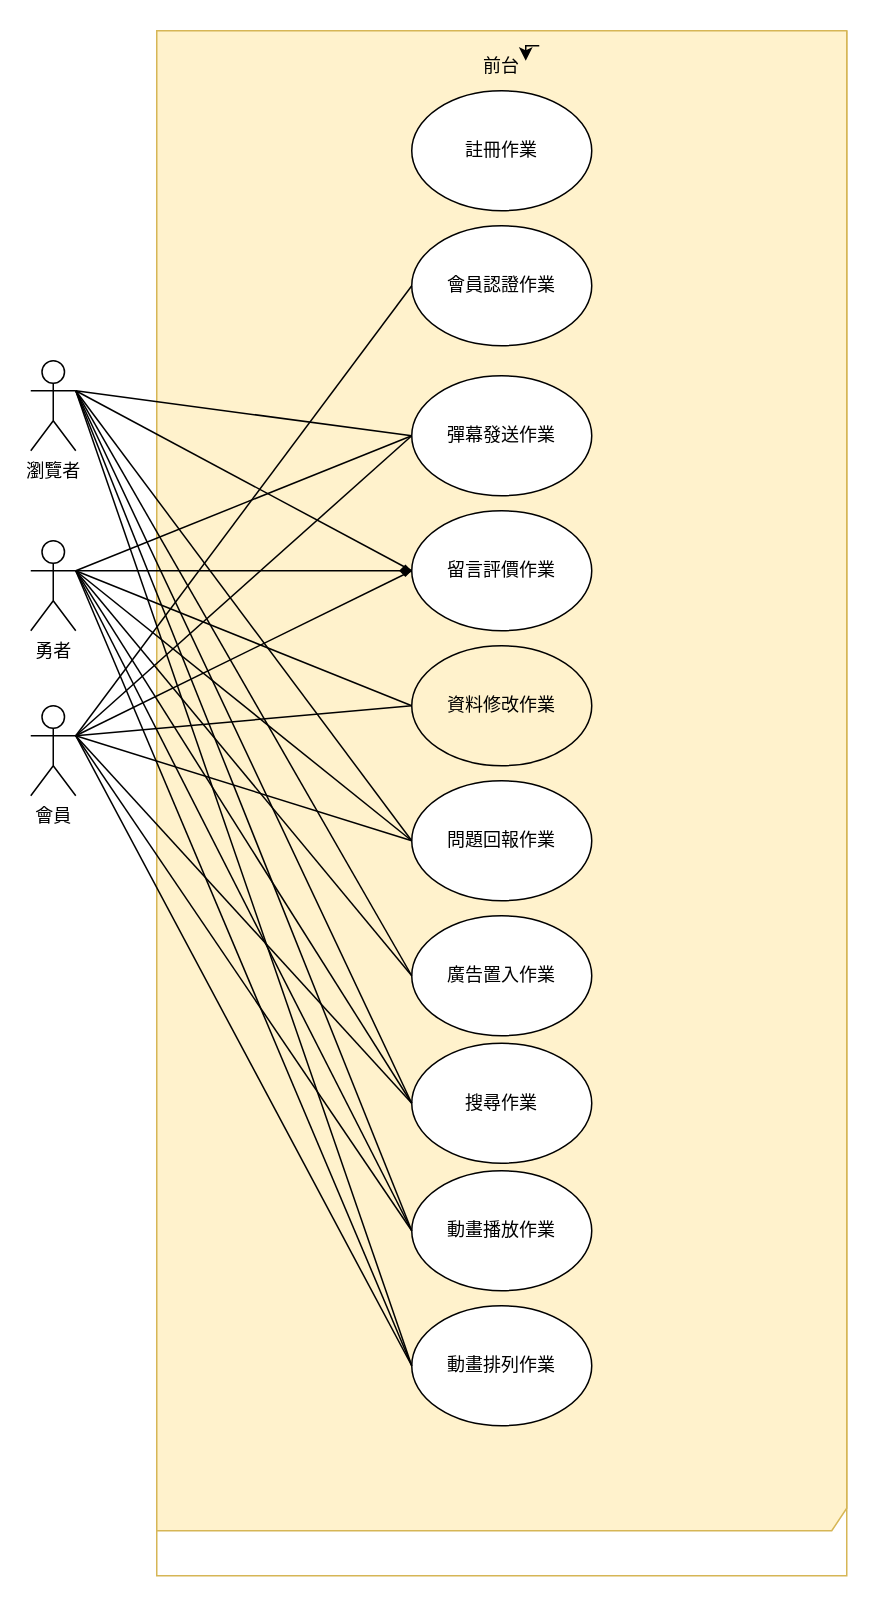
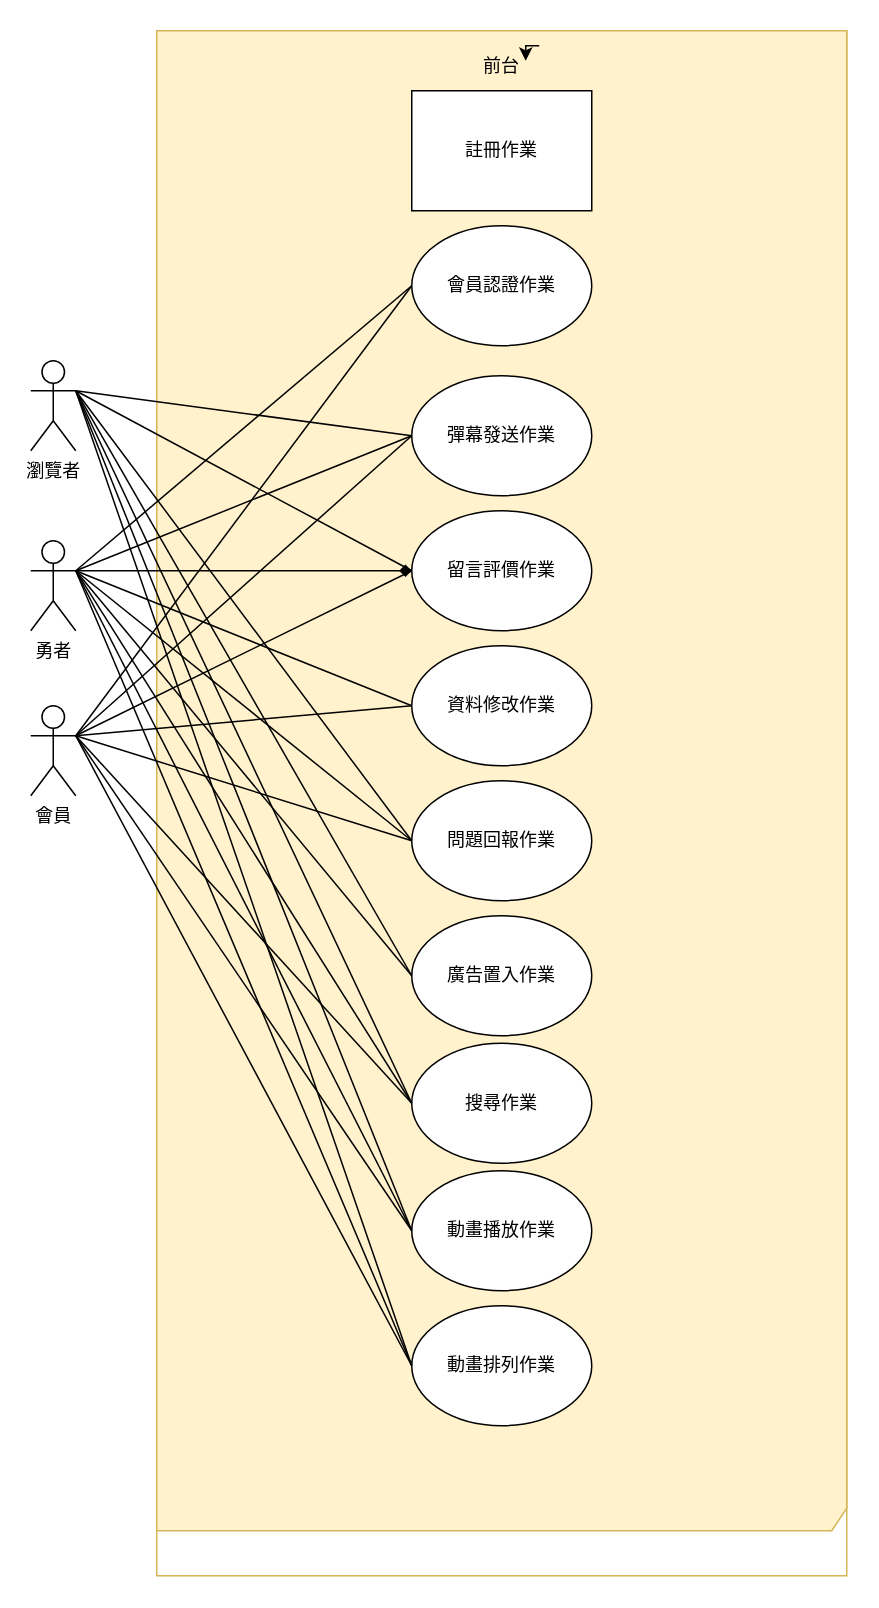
- <mxCell id="6" value="註冊作業" style="ellipse;whiteSpace=wrap;html=1;" parent="1" vertex="1"><mxGeometry x="274" y="60" width="120" height="80" as="geometry" /></mxCell>
+ <mxCell id="6" value="註冊作業" style="whiteSpace=wrap;html=1;rounded=0;" parent="1" vertex="1"><mxGeometry x="274" y="60" width="120" height="80" as="geometry" /></mxCell>
+ <mxCell id="18" value="" style="endArrow=none;html=1;rounded=0;exitX=1;exitY=0.333;exitDx=0;exitDy=0;exitPerimeter=0;entryX=0;entryY=0.5;entryDx=0;entryDy=0;" parent="1" source="16" target="7" edge="1"><mxGeometry width="50" height="50" relative="1" as="geometry"><mxPoint x="70" y="370" as="sourcePoint" /><mxPoint x="260" y="350" as="targetPoint" /></mxGeometry></mxCell>
- <mxCell id="13" value="資料修改作業" style="ellipse;whiteSpace=wrap;html=1;fillColor=#fff2cc;" parent="1" vertex="1"><mxGeometry x="274" y="430" width="120" height="80" as="geometry" /></mxCell>
+ <mxCell id="13" value="資料修改作業" style="ellipse;whiteSpace=wrap;html=1;" parent="1" vertex="1"><mxGeometry x="274" y="430" width="120" height="80" as="geometry" /></mxCell>
